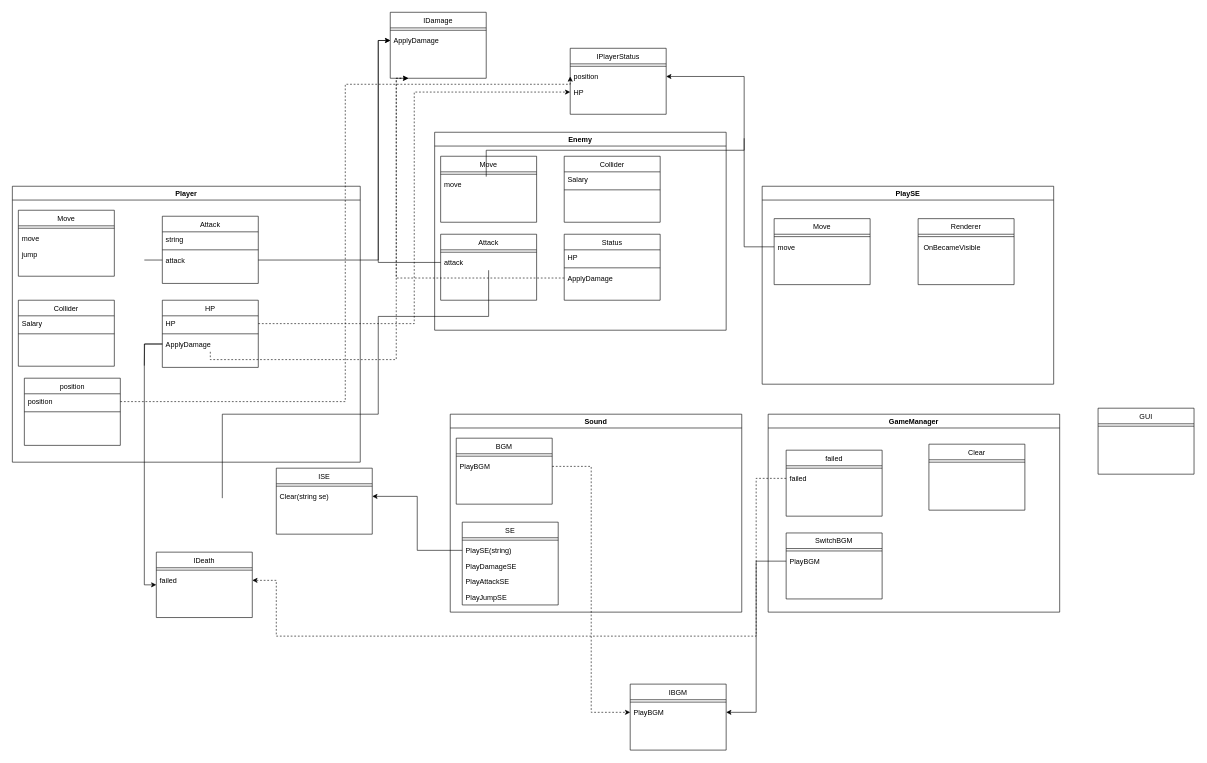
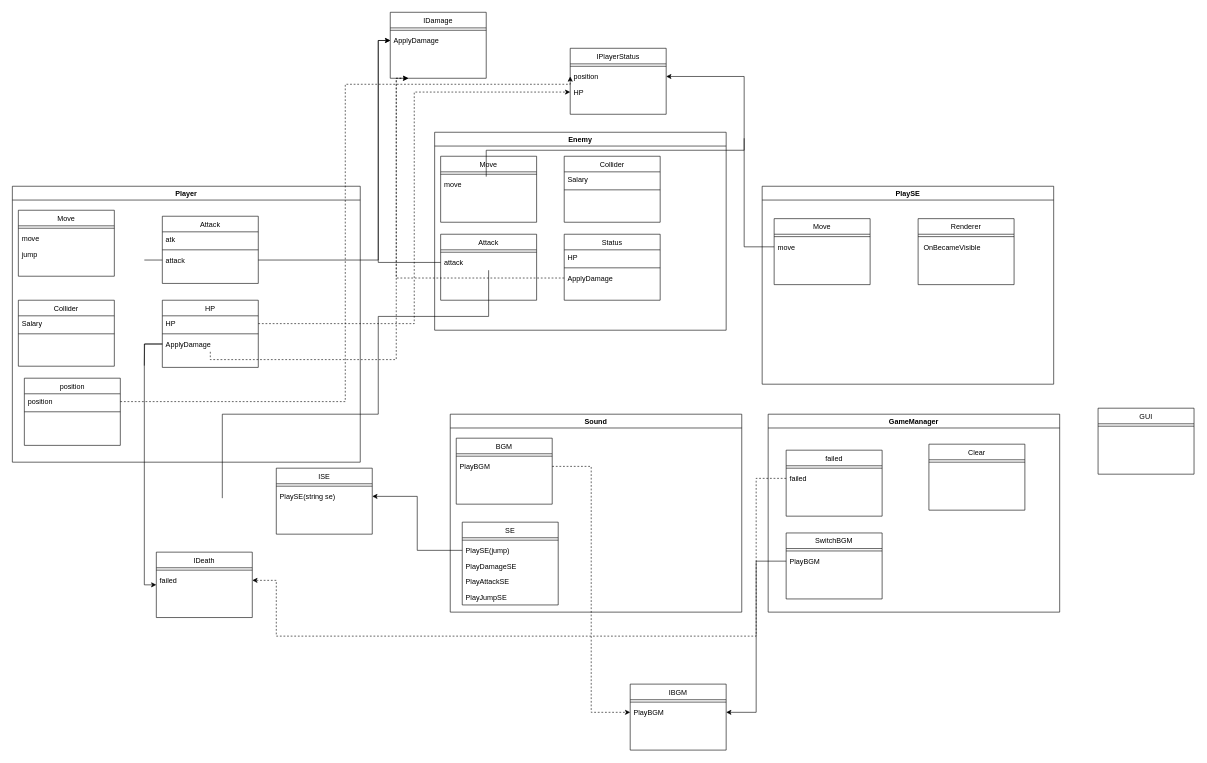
- <mxCell id="11" value="string" style="text;align=left;verticalAlign=top;spacingLeft=4;spacingRight=4;overflow=hidden;rotatable=0;points=[[0,0.5],[1,0.5]];portConstraint=eastwest;" vertex="1" parent="10"><mxGeometry y="26" width="160" height="26" as="geometry" /></mxCell>
+ <mxCell id="11" value="atk" style="text;align=left;verticalAlign=top;spacingLeft=4;spacingRight=4;overflow=hidden;rotatable=0;points=[[0,0.5],[1,0.5]];portConstraint=eastwest;" vertex="1" parent="10"><mxGeometry y="26" width="160" height="26" as="geometry" /></mxCell>
- <mxCell id="62" value="Clear(string se)" style="text;align=left;verticalAlign=top;spacingLeft=4;spacingRight=4;overflow=hidden;rotatable=0;points=[[0,0.5],[1,0.5]];portConstraint=eastwest;" vertex="1" parent="60"><mxGeometry y="34" width="160" height="26" as="geometry" /></mxCell>
+ <mxCell id="62" value="PlaySE(string se)" style="text;align=left;verticalAlign=top;spacingLeft=4;spacingRight=4;overflow=hidden;rotatable=0;points=[[0,0.5],[1,0.5]];portConstraint=eastwest;" vertex="1" parent="60"><mxGeometry y="34" width="160" height="26" as="geometry" /></mxCell>
- <mxCell id="56" value="PlaySE(string)" style="text;align=left;verticalAlign=top;spacingLeft=4;spacingRight=4;overflow=hidden;rotatable=0;points=[[0,0.5],[1,0.5]];portConstraint=eastwest;" vertex="1" parent="54"><mxGeometry y="34" width="160" height="26" as="geometry" /></mxCell>
+ <mxCell id="56" value="PlaySE(jump)" style="text;align=left;verticalAlign=top;spacingLeft=4;spacingRight=4;overflow=hidden;rotatable=0;points=[[0,0.5],[1,0.5]];portConstraint=eastwest;" vertex="1" parent="54"><mxGeometry y="34" width="160" height="26" as="geometry" /></mxCell>
